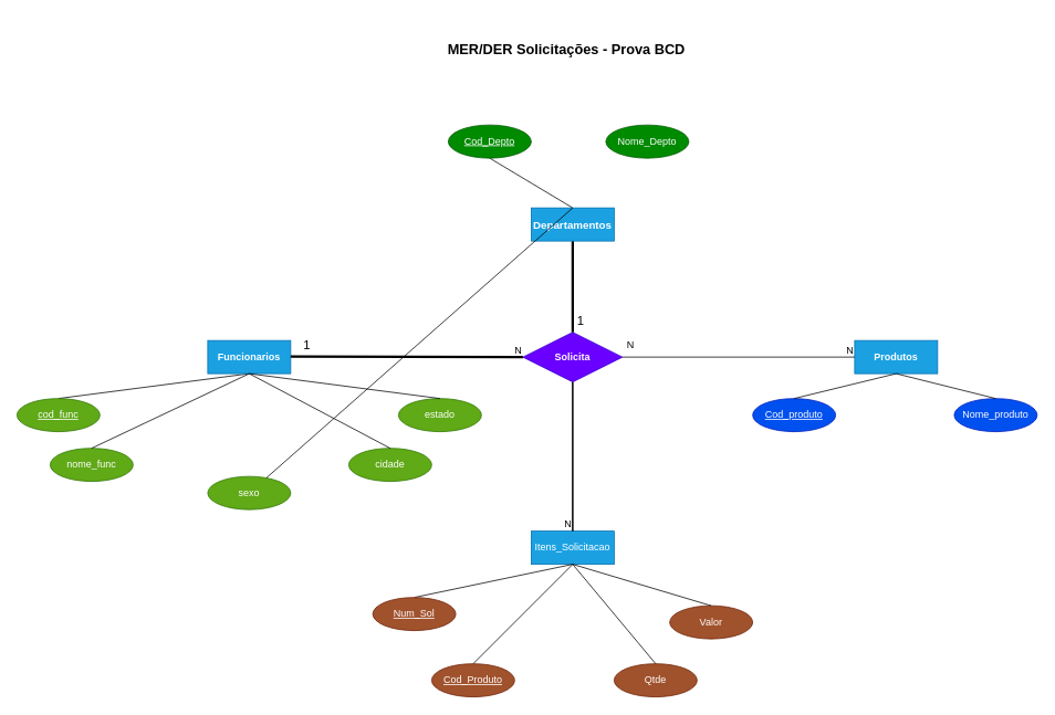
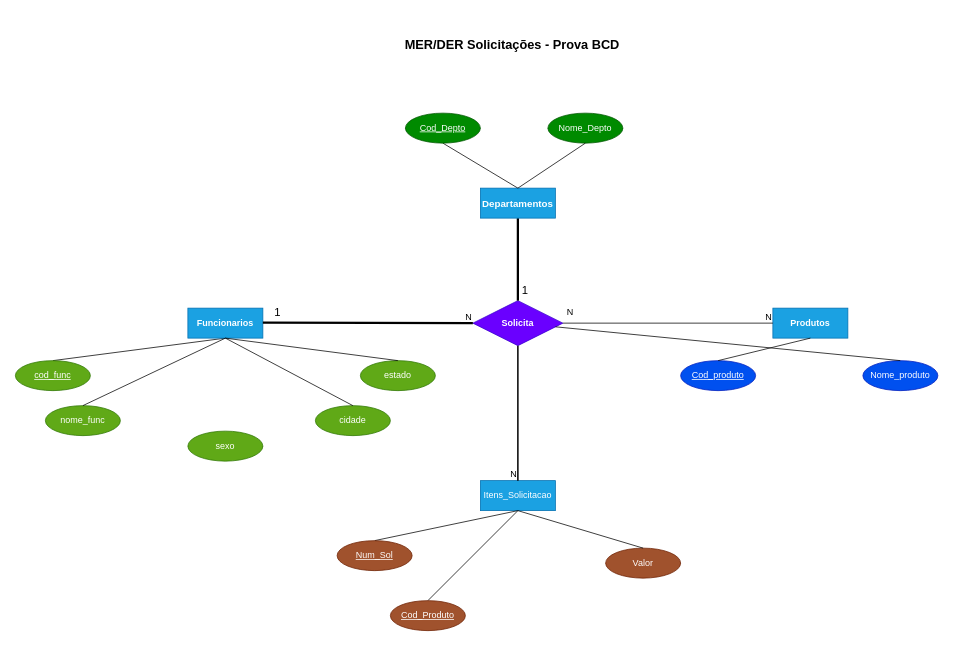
- <mxCell id="27" value="" style="endArrow=none;html=1;rounded=0;exitX=0.5;exitY=0;exitDx=0;exitDy=0;" edge="1" parent="1" source="24" target="7"><mxGeometry relative="1" as="geometry"><mxPoint x="700" y="210" as="sourcePoint" /><mxPoint x="860" y="210" as="targetPoint" /></mxGeometry></mxCell>
+ <mxCell id="27" value="" style="endArrow=none;html=1;rounded=0;exitX=0.5;exitY=0;exitDx=0;exitDy=0;entryX=0.5;entryY=1;entryDx=0;entryDy=0;" edge="1" parent="1" source="24" target="25"><mxGeometry relative="1" as="geometry"><mxPoint x="700" y="210" as="sourcePoint" /><mxPoint x="860" y="210" as="targetPoint" /></mxGeometry></mxCell>
- <mxCell id="19" value="" style="endArrow=none;html=1;rounded=0;entryX=0.5;entryY=1;entryDx=0;entryDy=0;exitX=0.5;exitY=0;exitDx=0;exitDy=0;" edge="1" parent="1" source="17" target="15"><mxGeometry relative="1" as="geometry"><mxPoint x="1170" y="490" as="sourcePoint" /><mxPoint x="1000" y="430" as="targetPoint" /></mxGeometry></mxCell>
+ <mxCell id="19" value="" style="endArrow=none;html=1;rounded=0;exitX=0.5;exitY=0;exitDx=0;exitDy=0;" edge="1" parent="1" source="17" target="3"><mxGeometry relative="1" as="geometry"><mxPoint x="1170" y="490" as="sourcePoint" /><mxPoint x="1000" y="430" as="targetPoint" /></mxGeometry></mxCell>
- <mxCell id="37" value="" style="endArrow=none;html=1;rounded=0;exitX=0.5;exitY=1;exitDx=0;exitDy=0;entryX=0.5;entryY=0;entryDx=0;entryDy=0;" edge="1" parent="1" source="29" target="35"><mxGeometry relative="1" as="geometry"><mxPoint x="660" y="760" as="sourcePoint" /><mxPoint x="820" y="760" as="targetPoint" /></mxGeometry></mxCell>
- <mxCell id="35" value="Qtde" style="ellipse;whiteSpace=wrap;html=1;align=center;fillColor=#a0522d;fontColor=#ffffff;strokeColor=#6D1F00;" vertex="1" parent="1"><mxGeometry x="740" y="800" width="100" height="40" as="geometry" /></mxCell>
